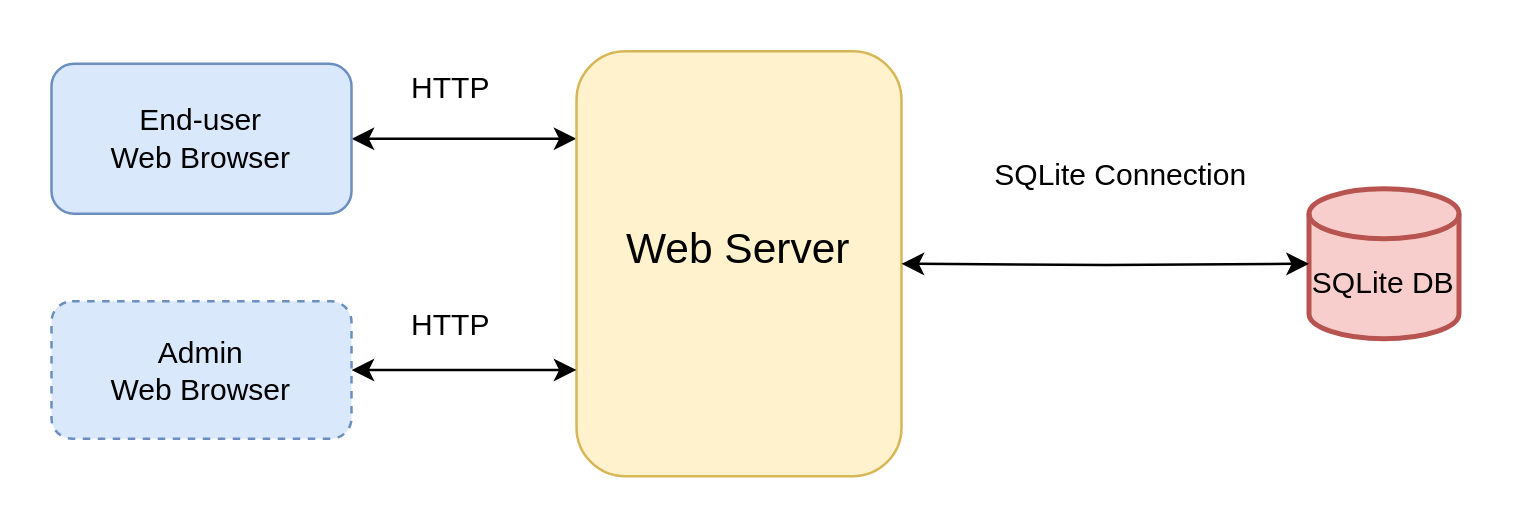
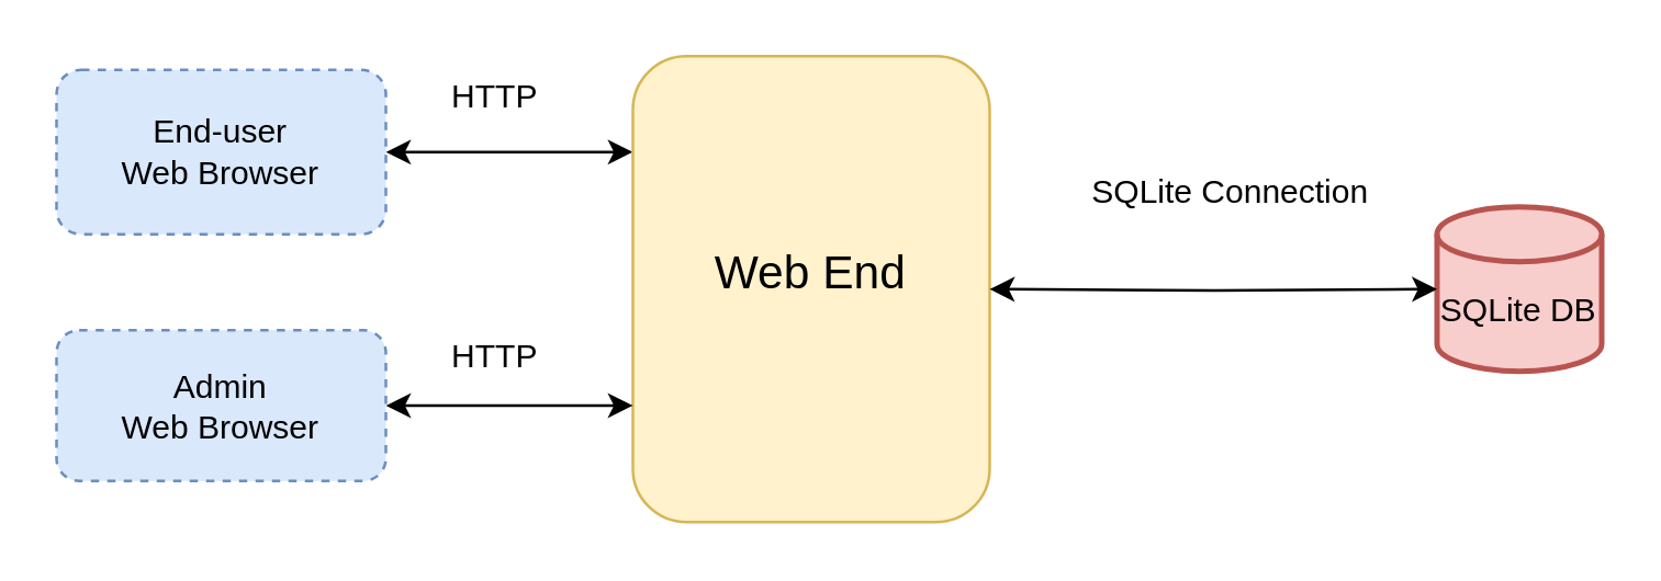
- <mxCell id="3" value="&lt;div&gt;End-user&lt;/div&gt;&lt;div&gt;Web Browser&lt;/div&gt;" style="rounded=1;whiteSpace=wrap;html=1;fillColor=#dae8fc;strokeColor=#6c8ebf;" vertex="1" parent="1"><mxGeometry x="20" y="25" width="120" height="60" as="geometry" /></mxCell>
+ <mxCell id="3" value="&lt;div&gt;End-user&lt;/div&gt;&lt;div&gt;Web Browser&lt;/div&gt;" style="rounded=1;whiteSpace=wrap;html=1;fillColor=#dae8fc;strokeColor=#6c8ebf;dashed=1;" vertex="1" parent="1"><mxGeometry x="20" y="25" width="120" height="60" as="geometry" /></mxCell>
- <mxCell id="5" value="&lt;font style=&quot;font-size: 17px;&quot;&gt;Web Server&lt;br&gt;&lt;/font&gt;" style="text;html=1;strokeColor=none;fillColor=none;align=center;verticalAlign=middle;whiteSpace=wrap;rounded=0;" vertex="1" parent="1"><mxGeometry x="240" y="85" width="110" height="30" as="geometry" /></mxCell>
+ <mxCell id="5" value="&lt;font style=&quot;font-size: 17px;&quot;&gt;Web End&lt;br&gt;&lt;/font&gt;" style="text;html=1;strokeColor=none;fillColor=none;align=center;verticalAlign=middle;whiteSpace=wrap;rounded=0;" vertex="1" parent="1"><mxGeometry x="240" y="85" width="110" height="30" as="geometry" /></mxCell>
